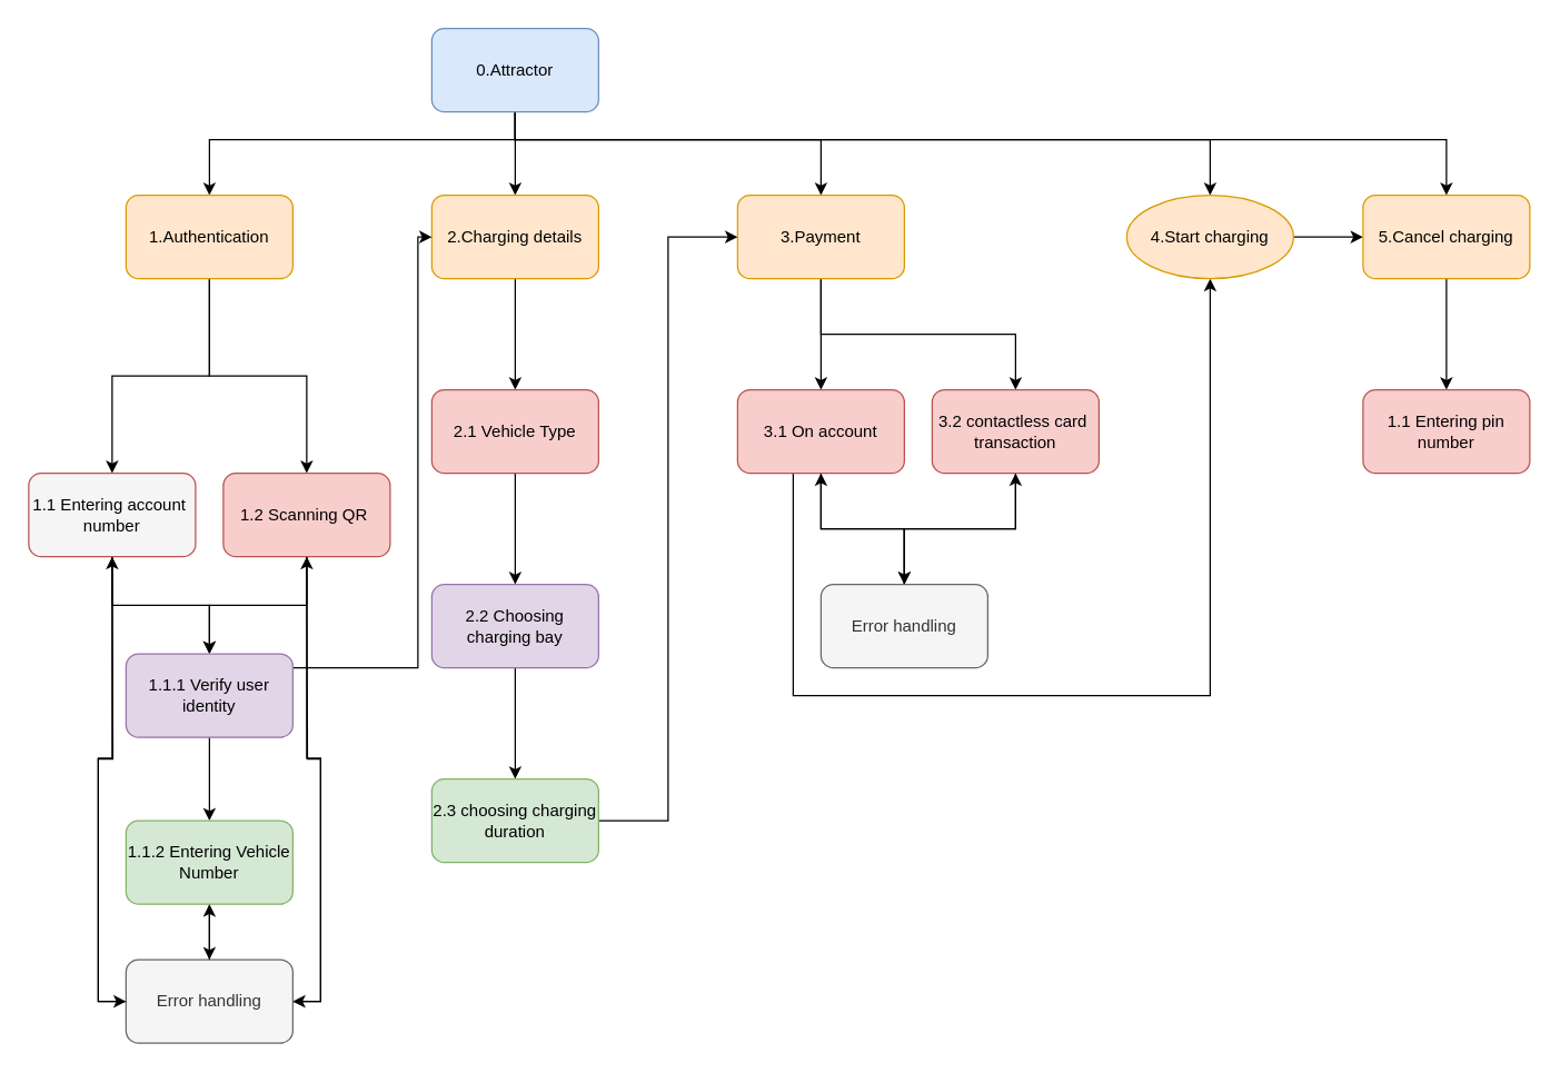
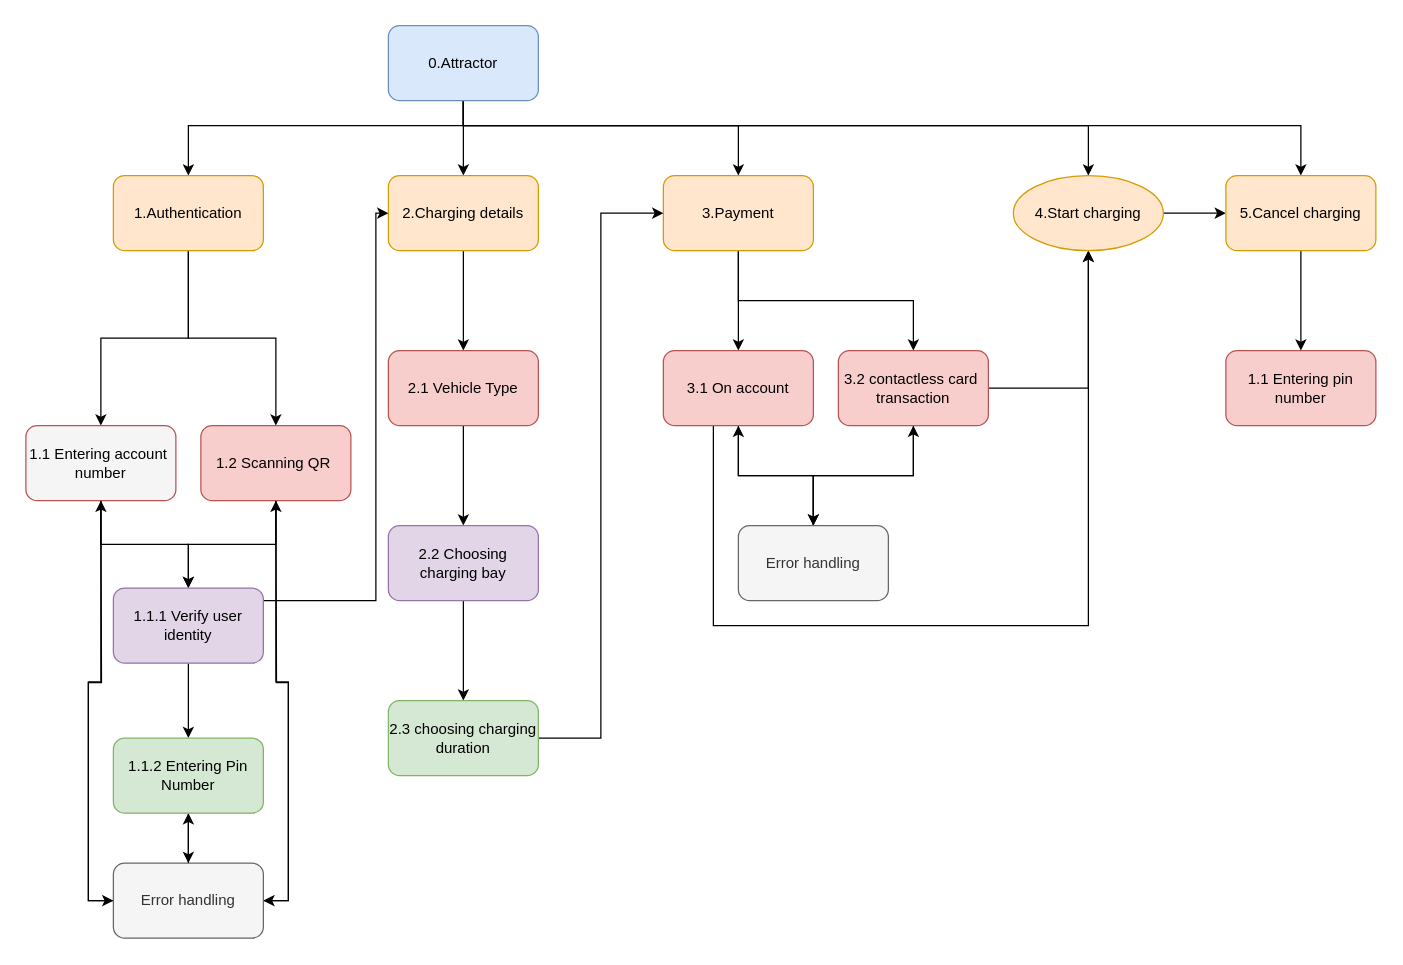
+ <mxCell id="41" style="edgeStyle=orthogonalEdgeStyle;rounded=0;orthogonalLoop=1;jettySize=auto;html=1;" edge="1" parent="1" source="42" target="44"><mxGeometry relative="1" as="geometry" /></mxCell>
- <mxCell id="30" value="1.1.2 Entering Vehicle Number" style="whiteSpace=wrap;html=1;rounded=1;fillColor=#d5e8d4;strokeColor=#82b366;" vertex="1" parent="1"><mxGeometry x="90" y="590" width="120" height="60" as="geometry" /></mxCell>
+ <mxCell id="30" value="1.1.2 Entering Pin Number" style="whiteSpace=wrap;html=1;rounded=1;fillColor=#d5e8d4;strokeColor=#82b366;" vertex="1" parent="1"><mxGeometry x="90" y="590" width="120" height="60" as="geometry" /></mxCell>
